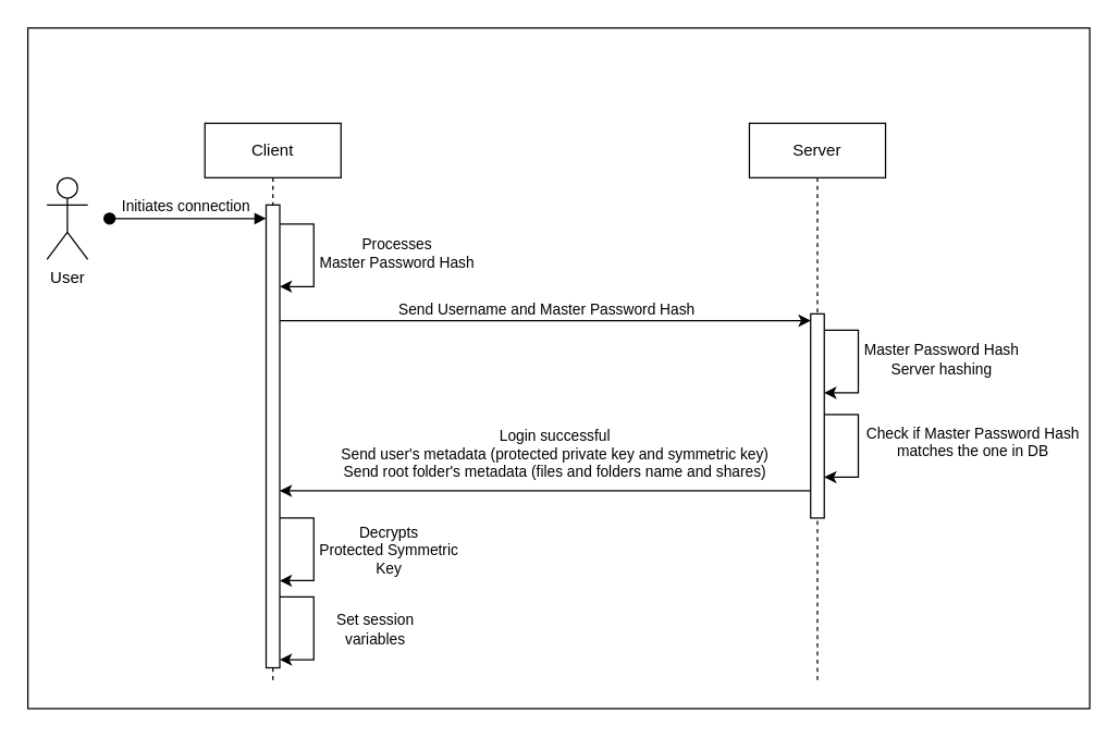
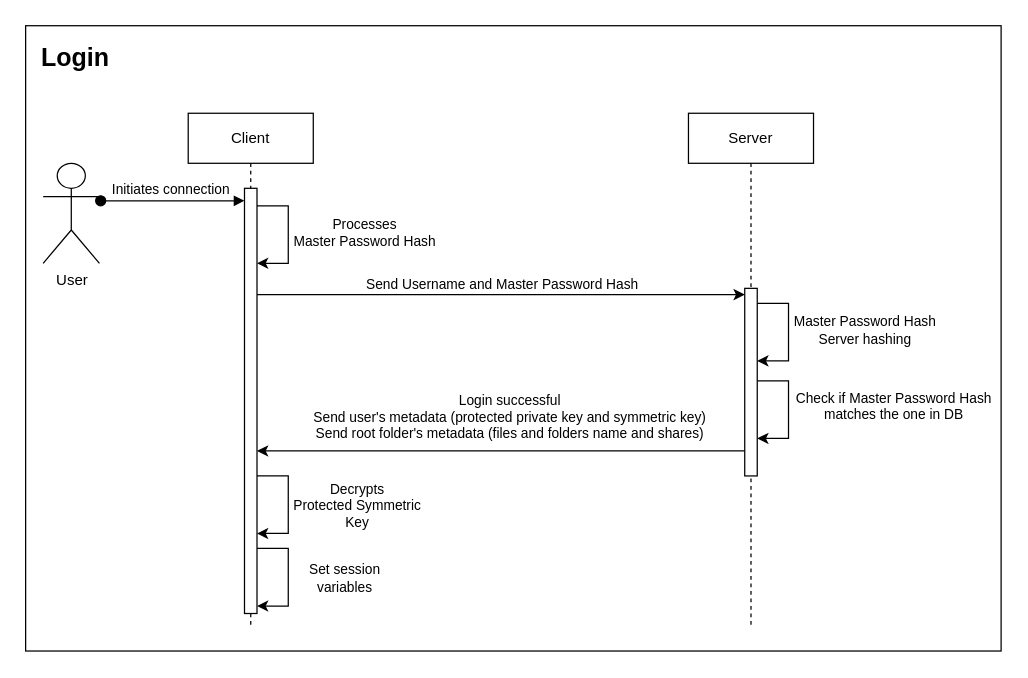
+ <mxCell id="22" value="&lt;font style=&quot;font-size: 20px;&quot;&gt;&lt;b&gt;Login&lt;/b&gt;&lt;/font&gt;" style="text;html=1;strokeColor=none;fillColor=none;align=center;verticalAlign=middle;whiteSpace=wrap;rounded=0;" parent="1" vertex="1"><mxGeometry x="30" y="30" width="60" height="30" as="geometry" /></mxCell>
- <mxCell id="19" value="User" style="shape=umlActor;verticalLabelPosition=bottom;verticalAlign=top;html=1;" parent="1" vertex="1"><mxGeometry x="34" y="130" width="30" height="60" as="geometry" /></mxCell>
+ <mxCell id="19" value="User" style="shape=umlActor;verticalLabelPosition=bottom;verticalAlign=top;html=1;" parent="1" vertex="1"><mxGeometry x="34" y="130" width="45" height="80" as="geometry" /></mxCell>
